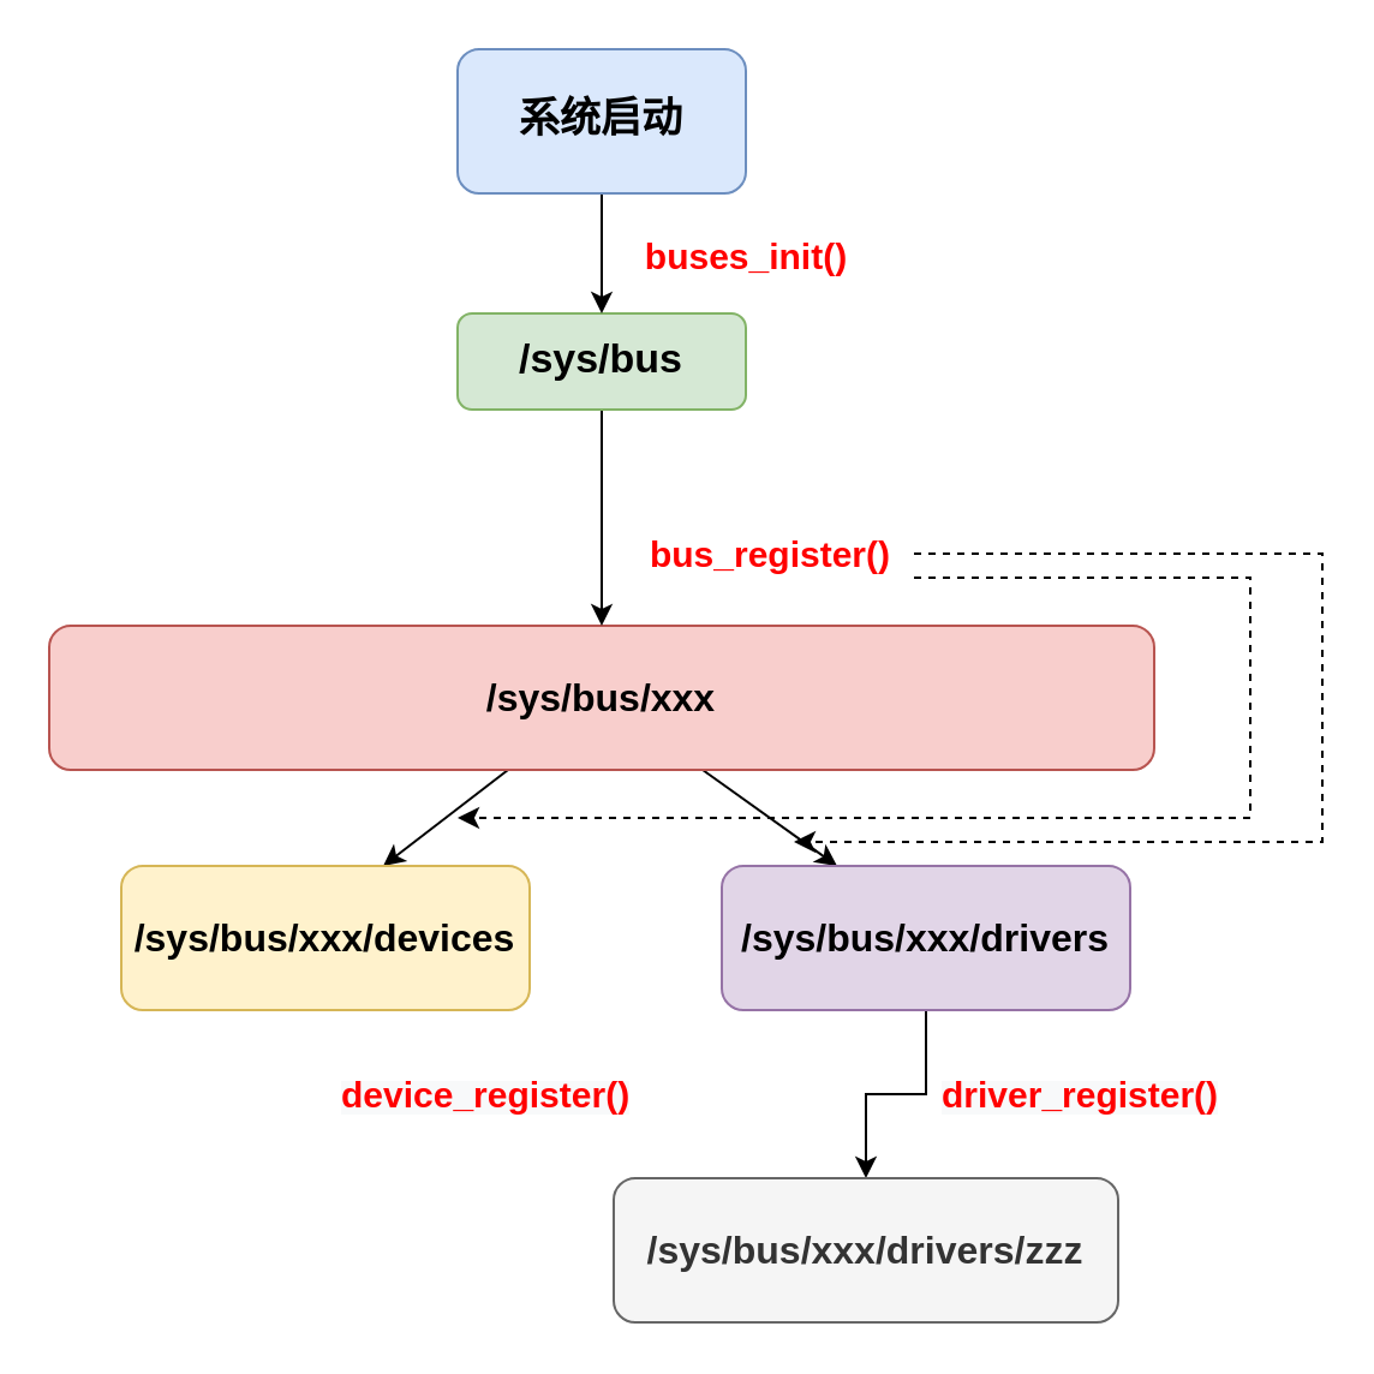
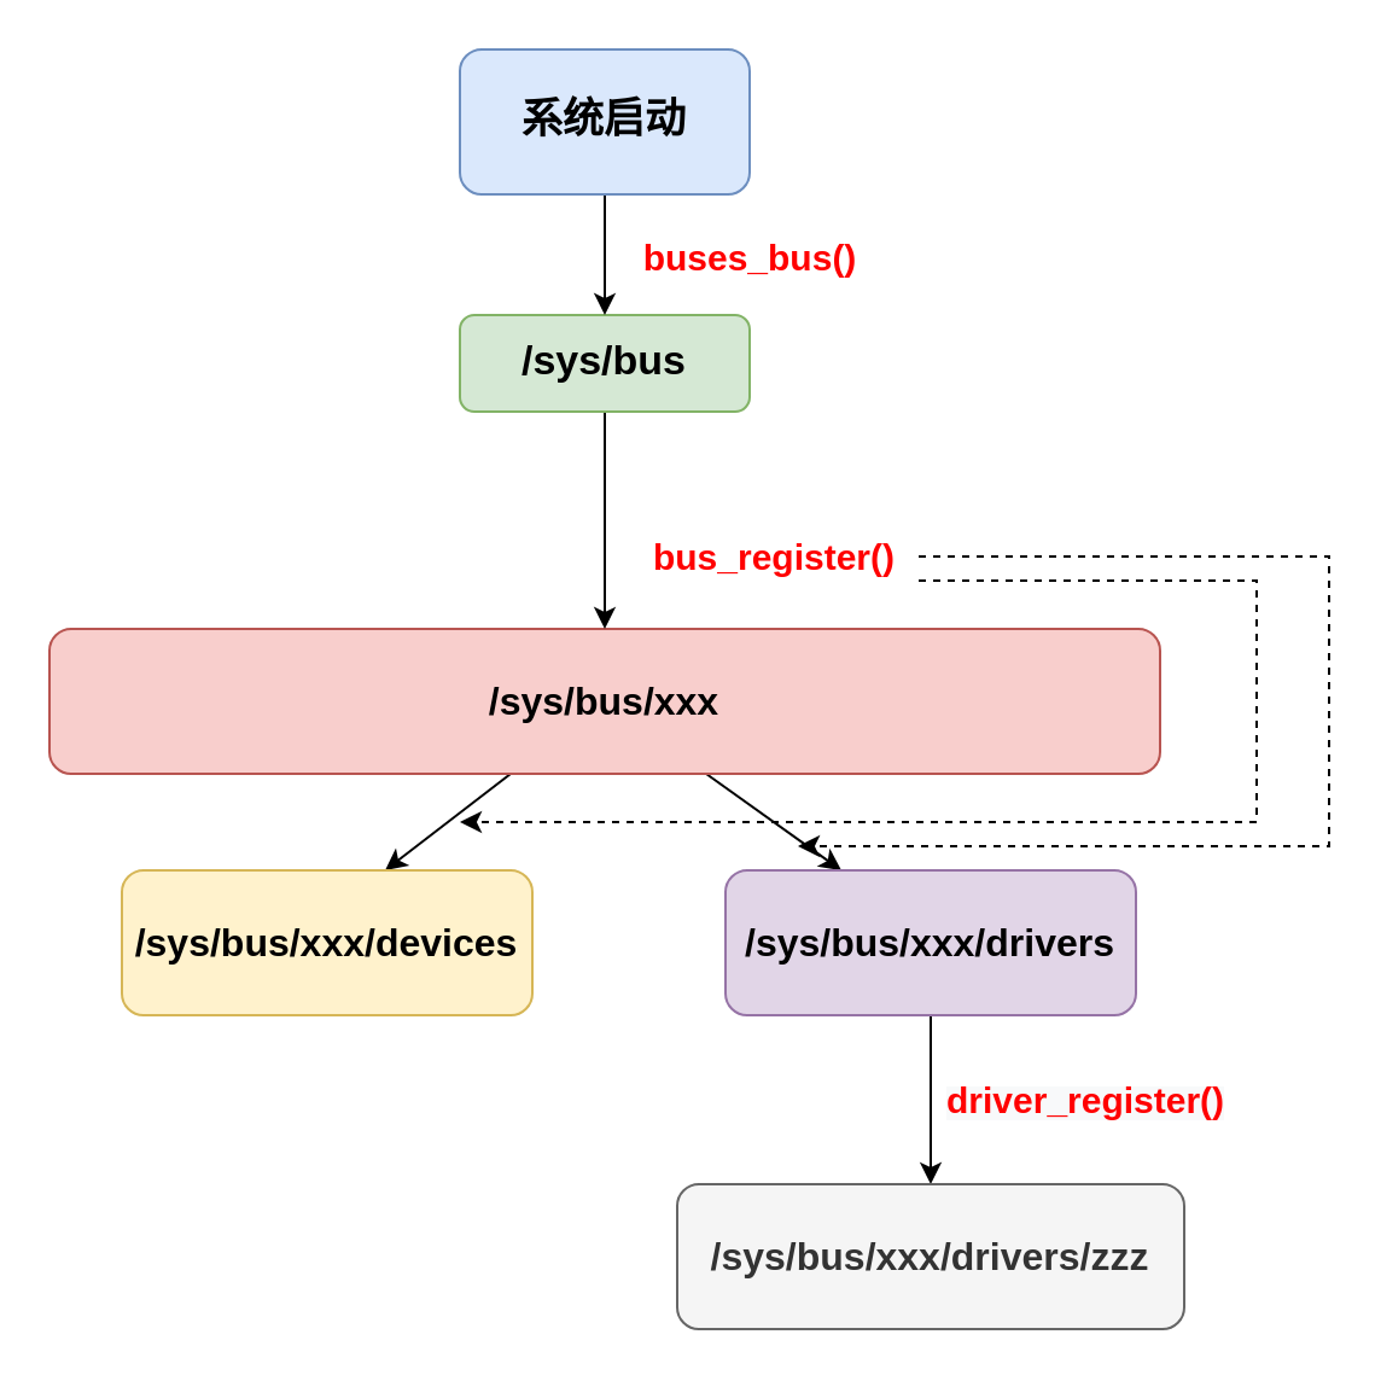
- <mxCell id="9" value="&lt;b&gt;&lt;font style=&quot;font-size: 15px&quot; color=&quot;#ff0000&quot;&gt;buses_init()&lt;/font&gt;&lt;/b&gt;" style="text;html=1;align=center;verticalAlign=middle;resizable=0;points=[];autosize=1;" vertex="1" parent="1"><mxGeometry x="260" y="96" width="100" height="20" as="geometry" /></mxCell>
+ <mxCell id="9" value="&lt;b&gt;&lt;font style=&quot;font-size: 15px&quot; color=&quot;#ff0000&quot;&gt;buses_bus()&lt;/font&gt;&lt;/b&gt;" style="text;html=1;align=center;verticalAlign=middle;resizable=0;points=[];autosize=1;" vertex="1" parent="1"><mxGeometry x="260" y="96" width="100" height="20" as="geometry" /></mxCell>
- <mxCell id="17" value="&lt;b style=&quot;font-family: &amp;#34;helvetica&amp;#34; ; font-size: 12px ; font-style: normal ; letter-spacing: normal ; text-align: center ; text-indent: 0px ; text-transform: none ; word-spacing: 0px ; background-color: rgb(248 , 249 , 250)&quot;&gt;&lt;font style=&quot;font-size: 15px&quot; color=&quot;#ff0000&quot;&gt;device_register()&lt;/font&gt;&lt;/b&gt;" style="text;whiteSpace=wrap;html=1;" vertex="1" parent="1"><mxGeometry x="140" y="440" width="130" height="30" as="geometry" /></mxCell>
- <mxCell id="16" value="&lt;b&gt;&lt;font style=&quot;font-size: 16px&quot;&gt;/sys/bus/xxx/&lt;/font&gt;&lt;/b&gt;&lt;b&gt;&lt;font style=&quot;font-size: 16px&quot;&gt;drivers/zzz&lt;/font&gt;&lt;/b&gt;" style="rounded=1;whiteSpace=wrap;html=1;fillColor=#f5f5f5;strokeColor=#666666;fontColor=#333333;" vertex="1" parent="1"><mxGeometry x="255" y="490" width="210" height="60" as="geometry" /></mxCell>
+ <mxCell id="16" value="&lt;b&gt;&lt;font style=&quot;font-size: 16px&quot;&gt;/sys/bus/xxx/&lt;/font&gt;&lt;/b&gt;&lt;b&gt;&lt;font style=&quot;font-size: 16px&quot;&gt;drivers/zzz&lt;/font&gt;&lt;/b&gt;" style="rounded=1;whiteSpace=wrap;html=1;fillColor=#f5f5f5;strokeColor=#666666;fontColor=#333333;" vertex="1" parent="1"><mxGeometry x="280" y="490" width="210" height="60" as="geometry" /></mxCell>
